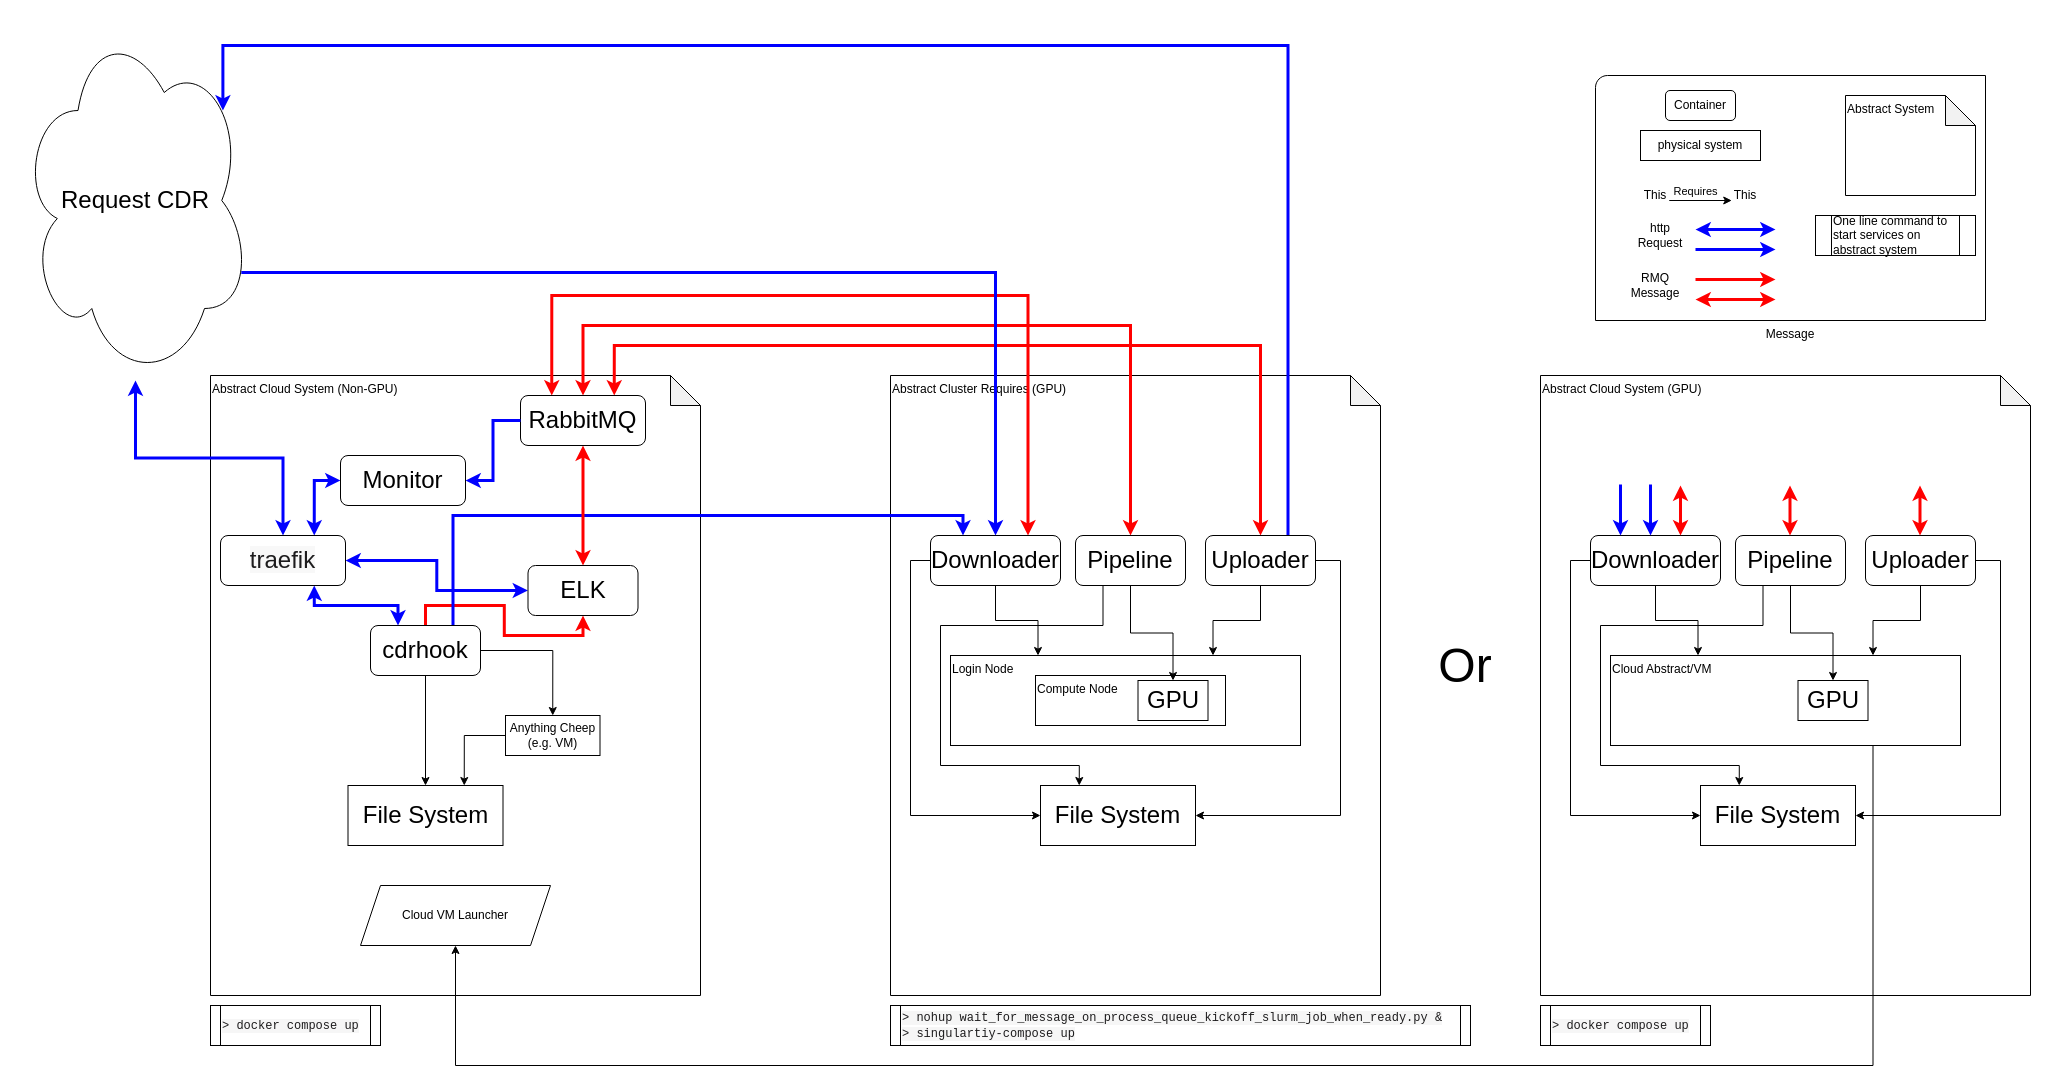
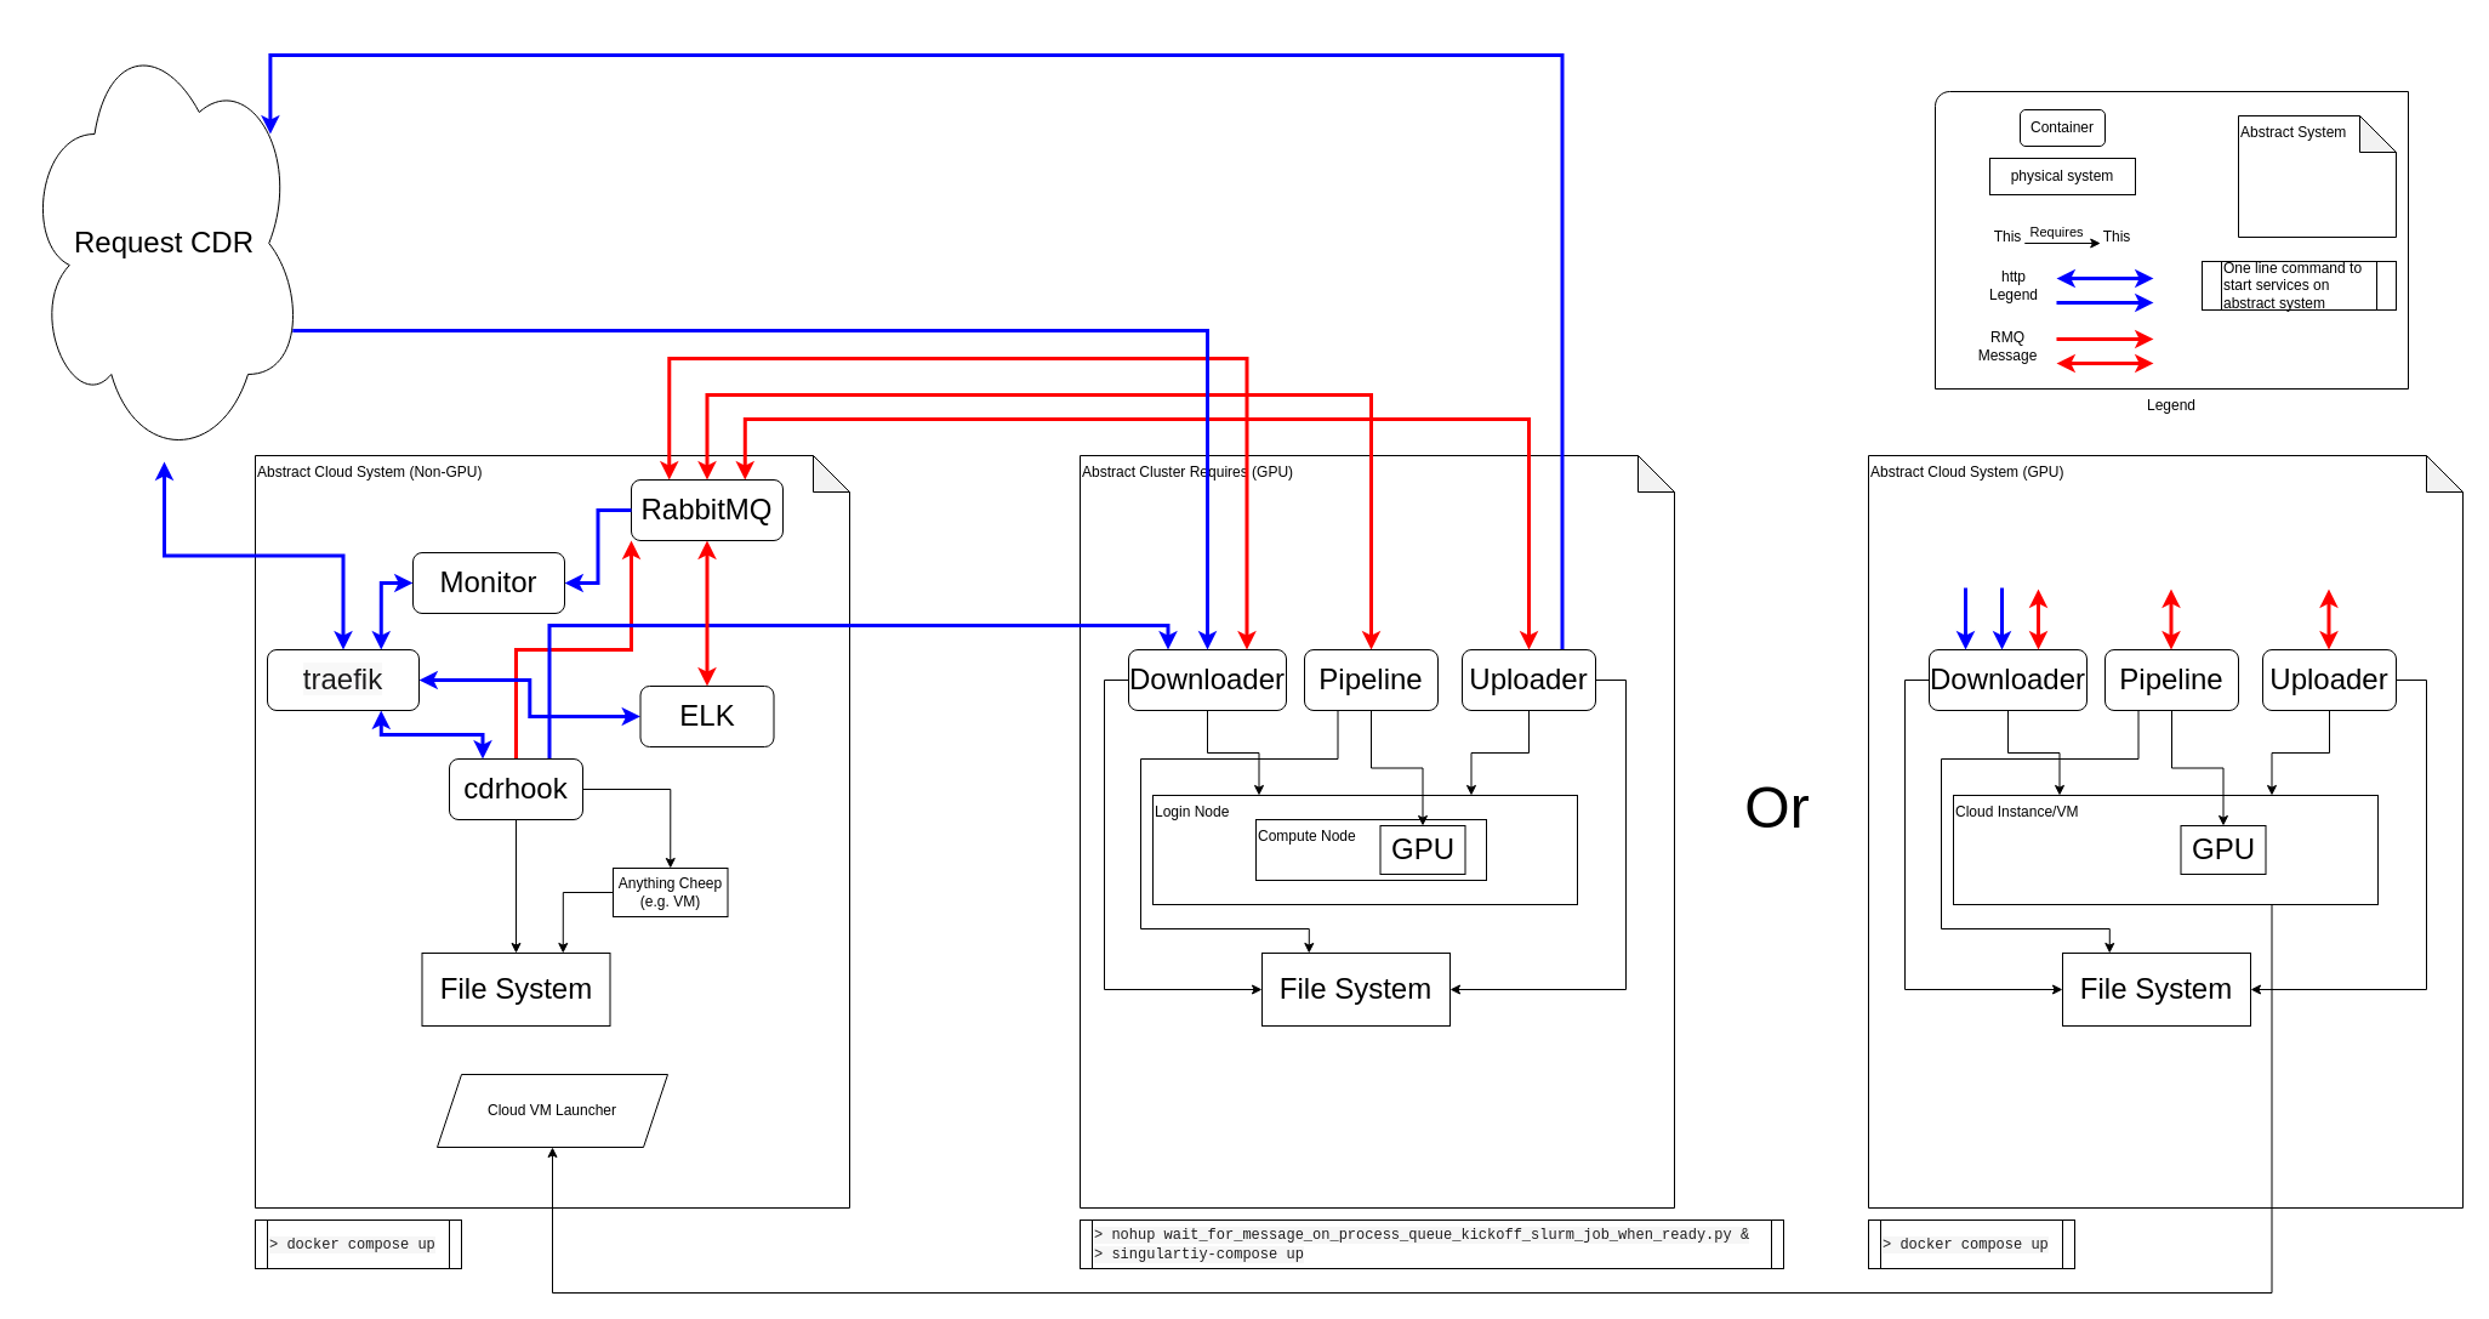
- <mxCell id="63" value="http Request" style="text;html=1;align=center;verticalAlign=middle;whiteSpace=wrap;rounded=0;" parent="1" vertex="1"><mxGeometry x="1630" y="220" width="60" height="30" as="geometry" /></mxCell>
+ <mxCell id="63" value="http Legend" style="text;html=1;align=center;verticalAlign=middle;whiteSpace=wrap;rounded=0;" parent="1" vertex="1"><mxGeometry x="1630" y="220" width="60" height="30" as="geometry" /></mxCell>
- <mxCell id="2" value="Message" style="verticalLabelPosition=bottom;verticalAlign=top;html=1;shape=mxgraph.basic.corner_round_rect;dx=6;whiteSpace=wrap;" vertex="1" parent="1"><mxGeometry x="1595" y="75" width="390" height="245" as="geometry" /></mxCell>
+ <mxCell id="2" value="Legend" style="verticalLabelPosition=bottom;verticalAlign=top;html=1;shape=mxgraph.basic.corner_round_rect;dx=6;whiteSpace=wrap;" vertex="1" parent="1"><mxGeometry x="1595" y="75" width="390" height="245" as="geometry" /></mxCell>
- <mxCell id="9" style="edgeStyle=orthogonalEdgeStyle;rounded=0;orthogonalLoop=1;jettySize=auto;html=1;exitX=0.5;exitY=0;exitDx=0;exitDy=0;strokeColor=#FF0000;strokeWidth=3;" parent="1" source="11" target="70" edge="1"><mxGeometry relative="1" as="geometry" /></mxCell>
+ <mxCell id="9" style="edgeStyle=orthogonalEdgeStyle;rounded=0;orthogonalLoop=1;jettySize=auto;html=1;exitX=0.5;exitY=0;exitDx=0;exitDy=0;entryX=0;entryY=1;entryDx=0;entryDy=0;strokeColor=#FF0000;strokeWidth=3;" parent="1" source="11" target="25" edge="1"><mxGeometry relative="1" as="geometry" /></mxCell>
- <mxCell id="56" value="Cloud Abstract/VM" style="rounded=0;whiteSpace=wrap;html=1;verticalAlign=top;align=left;" parent="1" vertex="1"><mxGeometry x="1610" y="655" width="350" height="90" as="geometry" /></mxCell>
+ <mxCell id="56" value="Cloud Instance/VM" style="rounded=0;whiteSpace=wrap;html=1;verticalAlign=top;align=left;" parent="1" vertex="1"><mxGeometry x="1610" y="655" width="350" height="90" as="geometry" /></mxCell>
